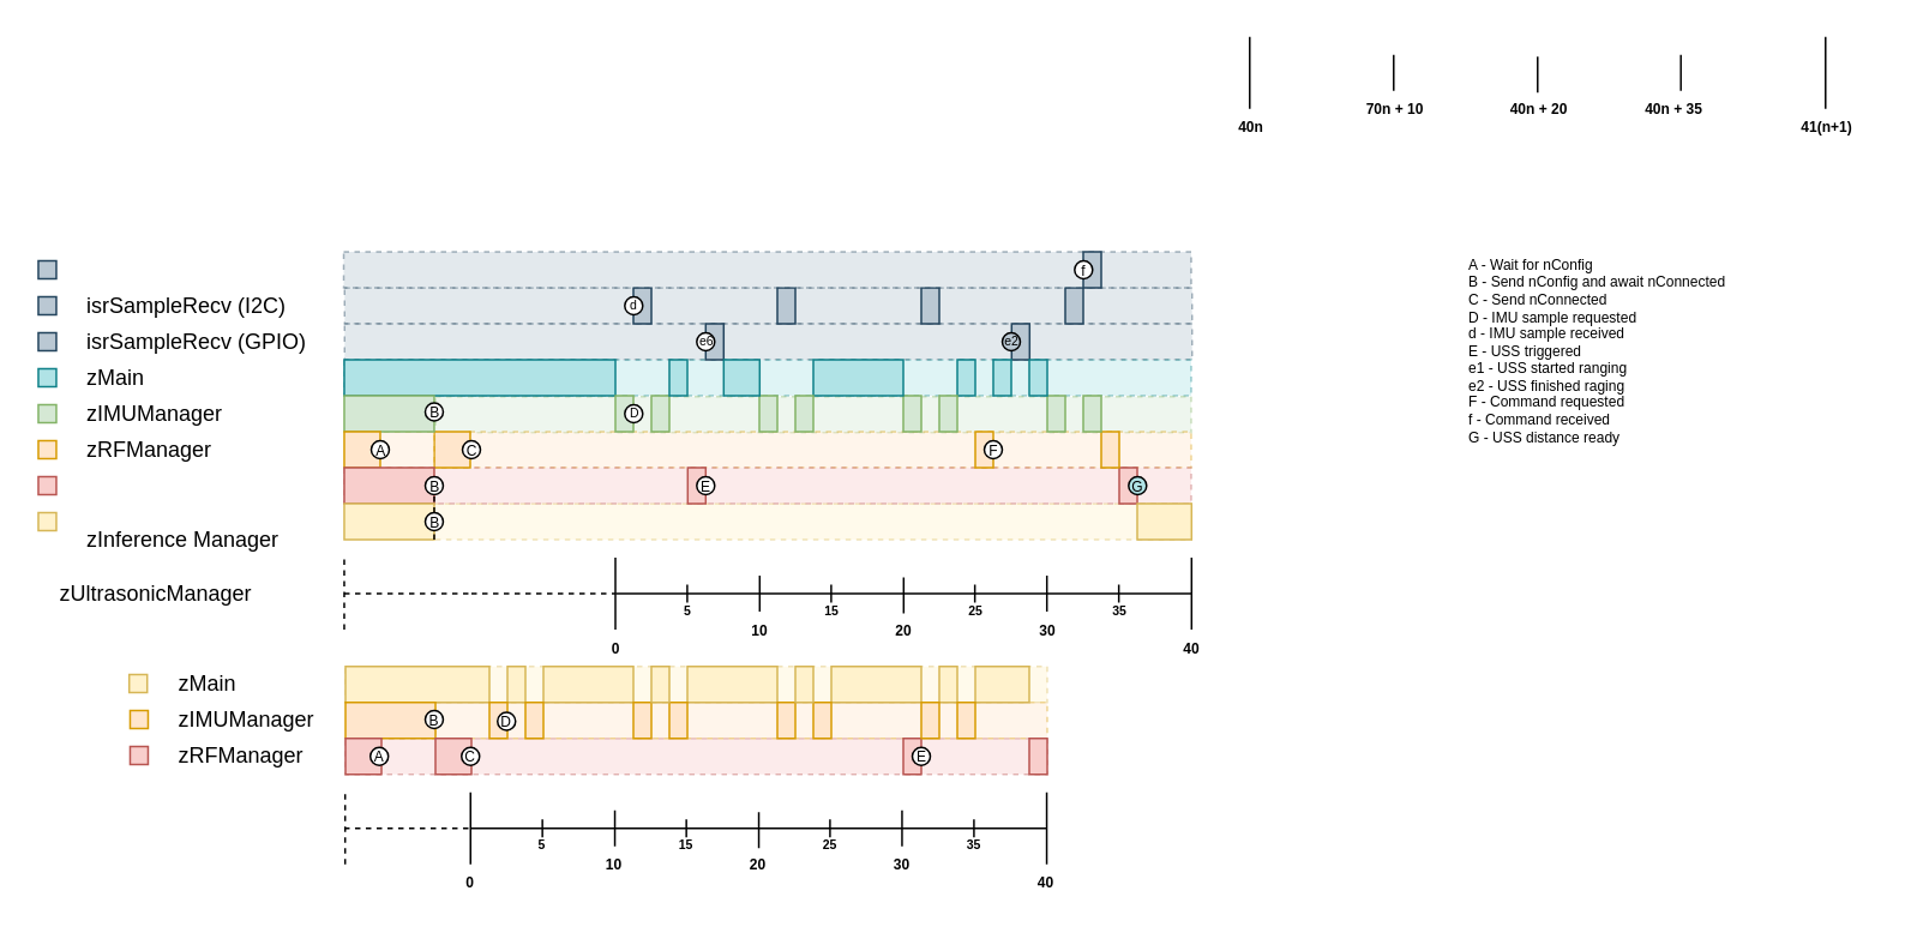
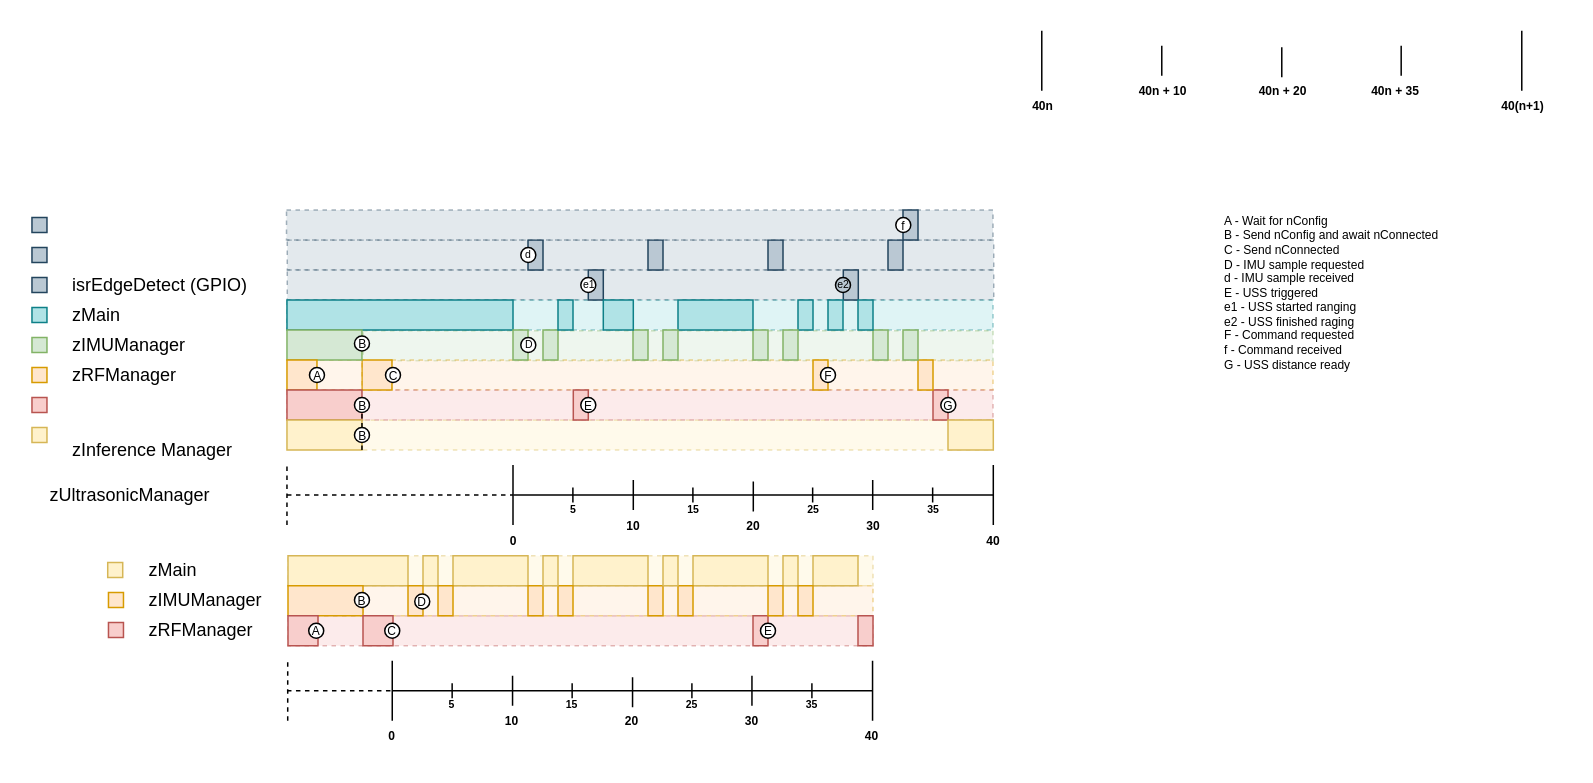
- <mxCell id="24" value="70n + 10" style="text;html=1;strokeColor=none;fillColor=none;align=center;verticalAlign=middle;whiteSpace=wrap;rounded=0;fontSize=8;fontStyle=1" parent="1" vertex="1"><mxGeometry x="749.5" y="50" width="50" height="20" as="geometry" /></mxCell>
+ <mxCell id="24" value="40n + 10" style="text;html=1;strokeColor=none;fillColor=none;align=center;verticalAlign=middle;whiteSpace=wrap;rounded=0;fontSize=8;fontStyle=1" parent="1" vertex="1"><mxGeometry x="749.5" y="50" width="50" height="20" as="geometry" /></mxCell>
- <mxCell id="28" value="41(n+1)" style="text;html=1;strokeColor=none;fillColor=none;align=center;verticalAlign=middle;whiteSpace=wrap;rounded=0;fontSize=8;fontStyle=1" parent="1" vertex="1"><mxGeometry x="989.5" y="60" width="50" height="20" as="geometry" /></mxCell>
+ <mxCell id="28" value="40(n+1)" style="text;html=1;strokeColor=none;fillColor=none;align=center;verticalAlign=middle;whiteSpace=wrap;rounded=0;fontSize=8;fontStyle=1" parent="1" vertex="1"><mxGeometry x="989.5" y="60" width="50" height="20" as="geometry" /></mxCell>
- <mxCell id="87" value="isrSampleRecv (I2C)" style="text;html=1;strokeColor=none;fillColor=none;align=left;verticalAlign=middle;whiteSpace=wrap;rounded=0;" vertex="1" parent="1"><mxGeometry x="45.81" y="159.5" width="125" height="20" as="geometry" /></mxCell>
- <mxCell id="95" value="isrSampleRecv (GPIO)" style="text;html=1;strokeColor=none;fillColor=none;align=left;verticalAlign=middle;whiteSpace=wrap;rounded=0;" vertex="1" parent="1"><mxGeometry x="45.81" y="179.5" width="155" height="20" as="geometry" /></mxCell>
+ <mxCell id="95" value="isrEdgeDetect (GPIO)" style="text;html=1;strokeColor=none;fillColor=none;align=left;verticalAlign=middle;whiteSpace=wrap;rounded=0;" vertex="1" parent="1"><mxGeometry x="45.81" y="179.5" width="155" height="20" as="geometry" /></mxCell>
- <mxCell id="127" value="e6" style="ellipse;whiteSpace=wrap;html=1;aspect=fixed;fontSize=7;spacingRight=-1;" vertex="1" parent="1"><mxGeometry x="386.7" y="184.5" width="10" height="10" as="geometry" /></mxCell>
+ <mxCell id="127" value="e1" style="ellipse;whiteSpace=wrap;html=1;aspect=fixed;fontSize=7;spacingRight=-1;" vertex="1" parent="1"><mxGeometry x="386.7" y="184.5" width="10" height="10" as="geometry" /></mxCell>
- <mxCell id="123" value="G" style="ellipse;whiteSpace=wrap;html=1;aspect=fixed;fontSize=8;spacingRight=0;fillColor=#b0e3e6;" vertex="1" parent="1"><mxGeometry x="626.7" y="264.5" width="10" height="10" as="geometry" /></mxCell>
+ <mxCell id="123" value="G" style="ellipse;whiteSpace=wrap;html=1;aspect=fixed;fontSize=8;spacingRight=0;" vertex="1" parent="1"><mxGeometry x="626.7" y="264.5" width="10" height="10" as="geometry" /></mxCell>
